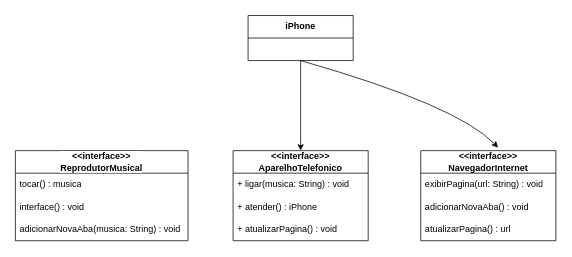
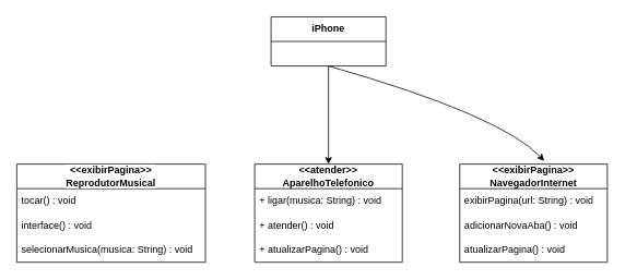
- <mxCell id="6" value="&lt;div&gt;&amp;lt;&amp;lt;interface&amp;gt;&amp;gt;&lt;/div&gt;&lt;div&gt;ReprodutorMusical&lt;br&gt;&lt;/div&gt;" style="swimlane;fontStyle=1;childLayout=stackLayout;horizontal=1;startSize=30;horizontalStack=0;resizeParent=1;resizeParentMax=0;resizeLast=0;collapsible=1;marginBottom=0;whiteSpace=wrap;html=1;labelBackgroundColor=#FFFFFF;" vertex="1" parent="1"><mxGeometry x="20" y="200" width="230" height="120" as="geometry" /></mxCell>
+ <mxCell id="6" value="&lt;div&gt;&amp;lt;&amp;lt;exibirPagina&amp;gt;&amp;gt;&lt;/div&gt;&lt;div&gt;ReprodutorMusical&lt;br&gt;&lt;/div&gt;" style="swimlane;fontStyle=1;childLayout=stackLayout;horizontal=1;startSize=30;horizontalStack=0;resizeParent=1;resizeParentMax=0;resizeLast=0;collapsible=1;marginBottom=0;whiteSpace=wrap;html=1;labelBackgroundColor=#FFFFFF;" vertex="1" parent="1"><mxGeometry x="20" y="200" width="230" height="120" as="geometry" /></mxCell>
- <mxCell id="2" value="&lt;div&gt;&amp;lt;&amp;lt;interface&amp;gt;&amp;gt;&lt;br&gt;&lt;/div&gt;&lt;div&gt;AparelhoTelefonico&lt;/div&gt;" style="swimlane;fontStyle=1;childLayout=stackLayout;horizontal=1;startSize=30;horizontalStack=0;resizeParent=1;resizeParentMax=0;resizeLast=0;collapsible=1;marginBottom=0;whiteSpace=wrap;html=1;" vertex="1" parent="1"><mxGeometry x="310" y="200" width="180" height="120" as="geometry" /></mxCell>
+ <mxCell id="2" value="&lt;div&gt;&amp;lt;&amp;lt;atender&amp;gt;&amp;gt;&lt;br&gt;&lt;/div&gt;&lt;div&gt;AparelhoTelefonico&lt;/div&gt;" style="swimlane;fontStyle=1;childLayout=stackLayout;horizontal=1;startSize=30;horizontalStack=0;resizeParent=1;resizeParentMax=0;resizeLast=0;collapsible=1;marginBottom=0;whiteSpace=wrap;html=1;" vertex="1" parent="1"><mxGeometry x="310" y="200" width="180" height="120" as="geometry" /></mxCell>
- <mxCell id="10" value="&lt;div&gt;&amp;lt;&amp;lt;interface&amp;gt;&amp;gt;&lt;br&gt;&lt;/div&gt;&lt;div&gt;NavegadorInternet&lt;/div&gt;" style="swimlane;fontStyle=1;childLayout=stackLayout;horizontal=1;startSize=30;horizontalStack=0;resizeParent=1;resizeParentMax=0;resizeLast=0;collapsible=1;marginBottom=0;whiteSpace=wrap;html=1;" vertex="1" parent="1"><mxGeometry x="560" y="200" width="180" height="120" as="geometry" /></mxCell>
+ <mxCell id="10" value="&lt;div&gt;&amp;lt;&amp;lt;exibirPagina&amp;gt;&amp;gt;&lt;br&gt;&lt;/div&gt;&lt;div&gt;NavegadorInternet&lt;/div&gt;" style="swimlane;fontStyle=1;childLayout=stackLayout;horizontal=1;startSize=30;horizontalStack=0;resizeParent=1;resizeParentMax=0;resizeLast=0;collapsible=1;marginBottom=0;whiteSpace=wrap;html=1;" vertex="1" parent="1"><mxGeometry x="560" y="200" width="180" height="120" as="geometry" /></mxCell>
- <mxCell id="7" value="tocar() : musica" style="text;strokeColor=none;fillColor=none;align=left;verticalAlign=middle;spacingLeft=4;spacingRight=4;overflow=hidden;points=[[0,0.5],[1,0.5]];portConstraint=eastwest;rotatable=0;whiteSpace=wrap;html=1;labelBackgroundColor=none;" vertex="1" parent="6"><mxGeometry y="30" width="230" height="30" as="geometry" /></mxCell>
+ <mxCell id="7" value="tocar() : void" style="text;strokeColor=none;fillColor=none;align=left;verticalAlign=middle;spacingLeft=4;spacingRight=4;overflow=hidden;points=[[0,0.5],[1,0.5]];portConstraint=eastwest;rotatable=0;whiteSpace=wrap;html=1;labelBackgroundColor=none;" vertex="1" parent="6"><mxGeometry y="30" width="230" height="30" as="geometry" /></mxCell>
- <mxCell id="4" value="+ atender() : iPhone" style="text;strokeColor=none;fillColor=none;align=left;verticalAlign=middle;spacingLeft=4;spacingRight=4;overflow=hidden;points=[[0,0.5],[1,0.5]];portConstraint=eastwest;rotatable=0;whiteSpace=wrap;html=1;" vertex="1" parent="2"><mxGeometry y="60" width="180" height="30" as="geometry" /></mxCell>
+ <mxCell id="4" value="+ atender() : void" style="text;strokeColor=none;fillColor=none;align=left;verticalAlign=middle;spacingLeft=4;spacingRight=4;overflow=hidden;points=[[0,0.5],[1,0.5]];portConstraint=eastwest;rotatable=0;whiteSpace=wrap;html=1;" vertex="1" parent="2"><mxGeometry y="60" width="180" height="30" as="geometry" /></mxCell>
- <mxCell id="9" value="adicionarNovaAba(musica: String) : void" style="text;strokeColor=none;fillColor=none;align=left;verticalAlign=middle;spacingLeft=4;spacingRight=4;overflow=hidden;points=[[0,0.5],[1,0.5]];portConstraint=eastwest;rotatable=0;whiteSpace=wrap;html=1;labelBackgroundColor=none;" vertex="1" parent="6"><mxGeometry y="90" width="230" height="30" as="geometry" /></mxCell>
+ <mxCell id="9" value="selecionarMusica(musica: String) : void" style="text;strokeColor=none;fillColor=none;align=left;verticalAlign=middle;spacingLeft=4;spacingRight=4;overflow=hidden;points=[[0,0.5],[1,0.5]];portConstraint=eastwest;rotatable=0;whiteSpace=wrap;html=1;labelBackgroundColor=none;" vertex="1" parent="6"><mxGeometry y="90" width="230" height="30" as="geometry" /></mxCell>
- <mxCell id="13" value="atualizarPagina() : url" style="text;strokeColor=none;fillColor=none;align=left;verticalAlign=middle;spacingLeft=4;spacingRight=4;overflow=hidden;points=[[0,0.5],[1,0.5]];portConstraint=eastwest;rotatable=0;whiteSpace=wrap;html=1;" vertex="1" parent="10"><mxGeometry y="90" width="180" height="30" as="geometry" /></mxCell>
+ <mxCell id="13" value="atualizarPagina() : void" style="text;strokeColor=none;fillColor=none;align=left;verticalAlign=middle;spacingLeft=4;spacingRight=4;overflow=hidden;points=[[0,0.5],[1,0.5]];portConstraint=eastwest;rotatable=0;whiteSpace=wrap;html=1;" vertex="1" parent="10"><mxGeometry y="90" width="180" height="30" as="geometry" /></mxCell>
